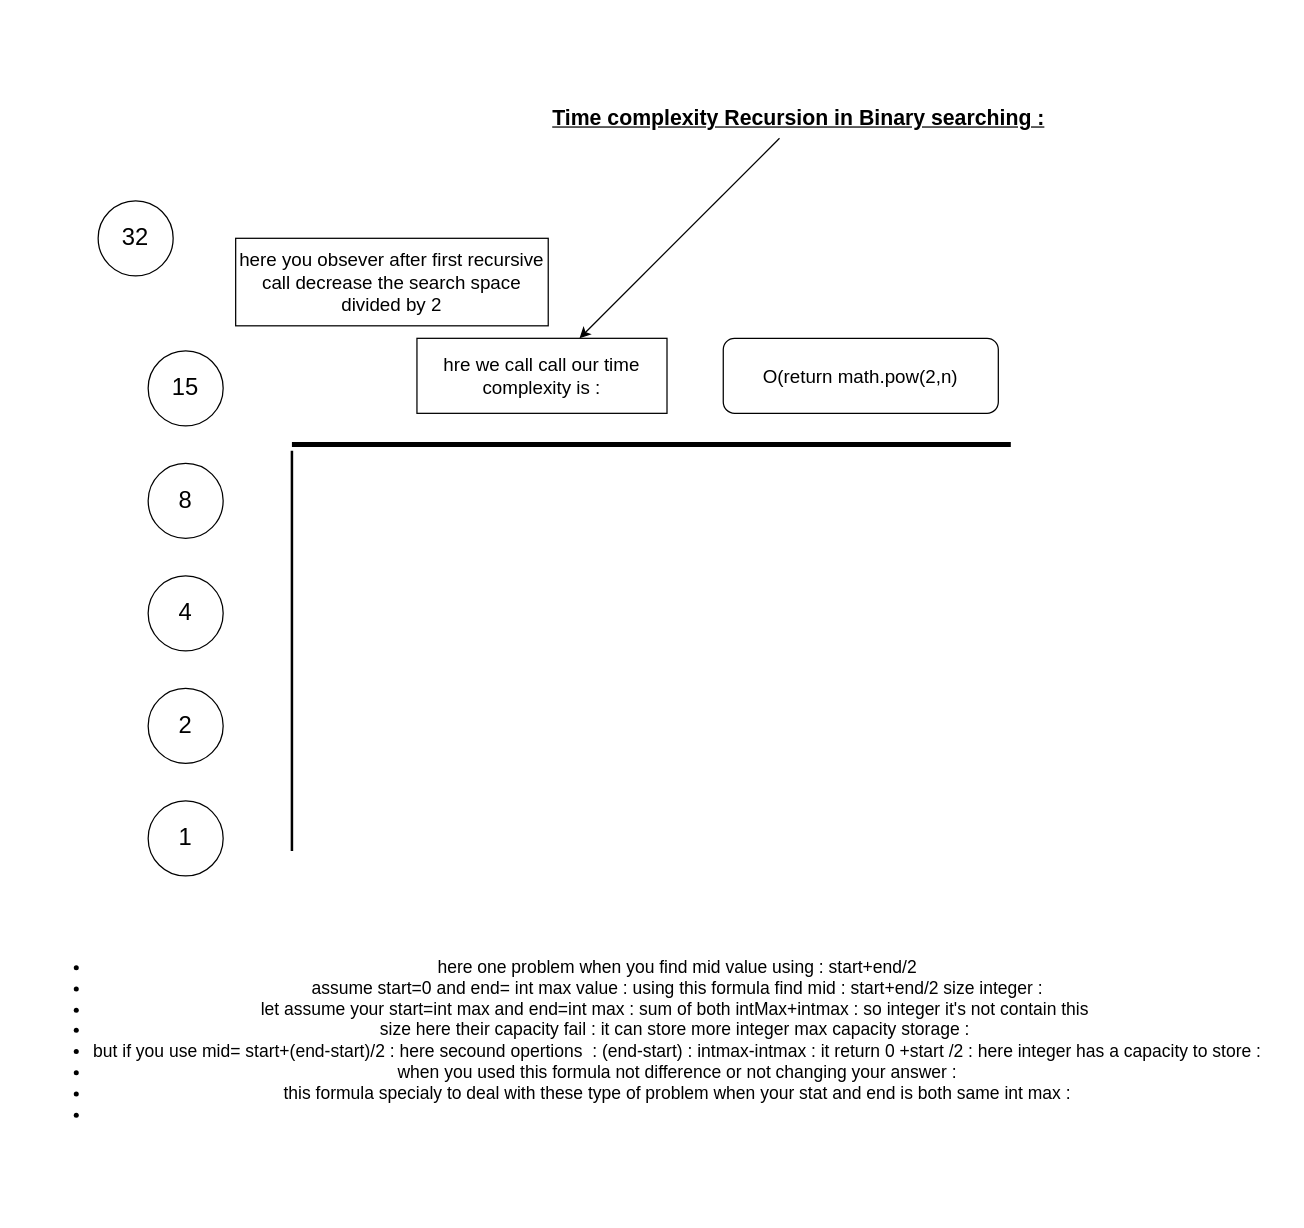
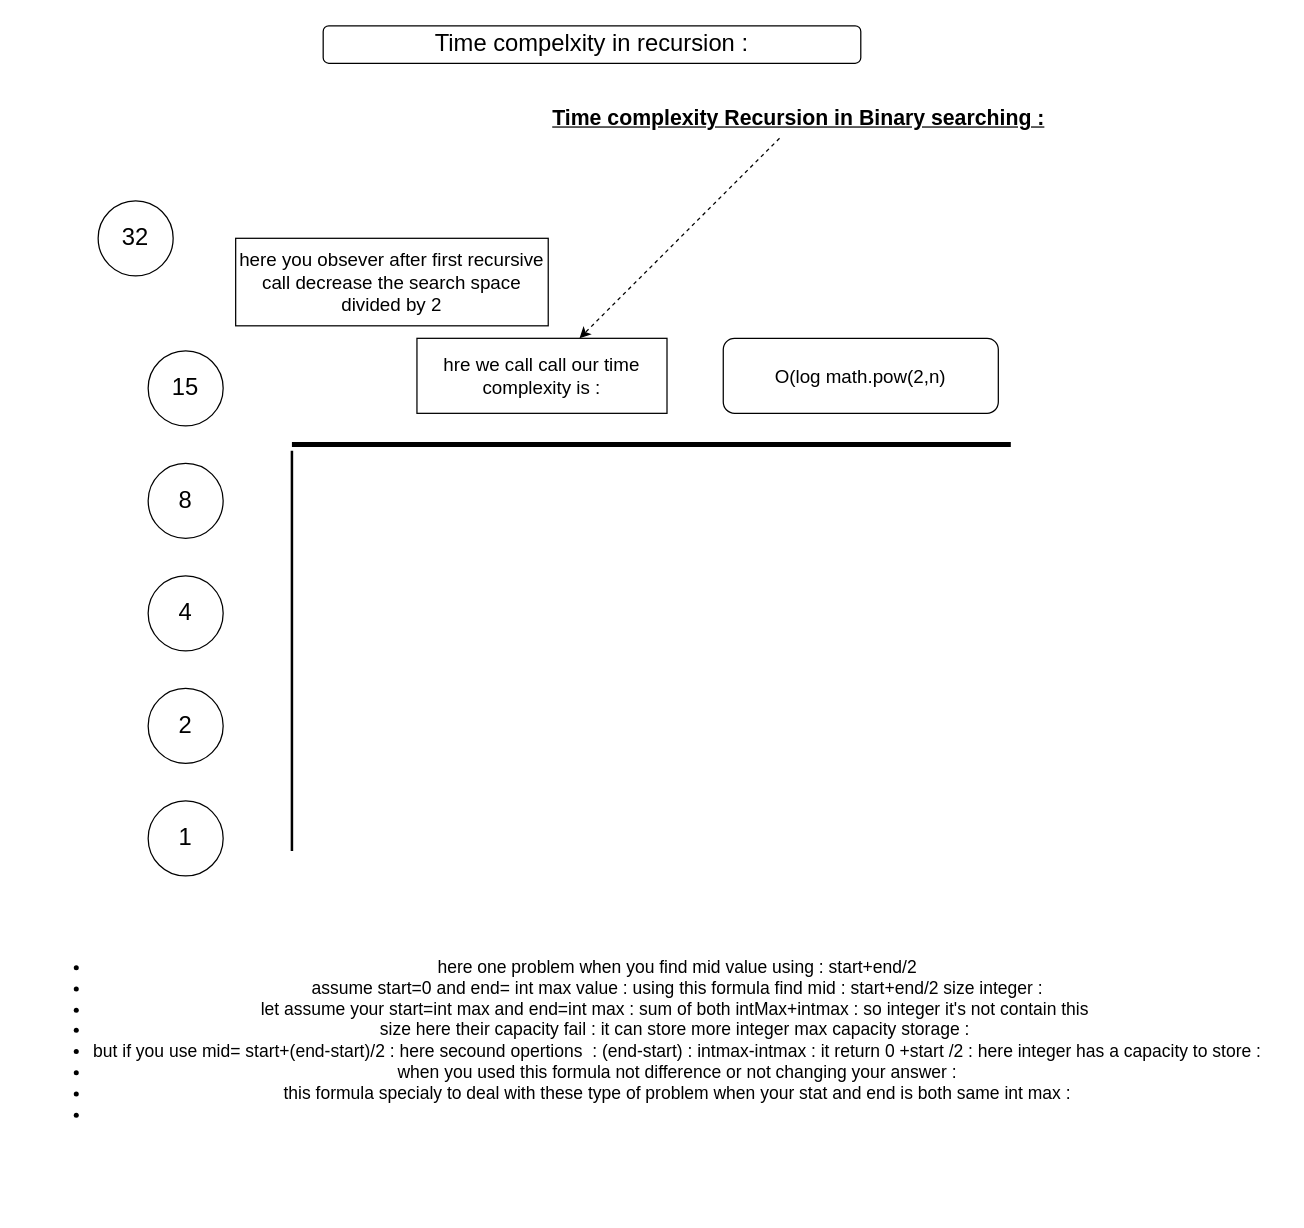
+ <mxCell id="2" value="&lt;font style=&quot;font-size: 19px;&quot;&gt;Time compelxity in recursion :&lt;/font&gt;" style="rounded=1;whiteSpace=wrap;html=1;" vertex="1" parent="1"><mxGeometry x="258" y="20" width="430" height="30" as="geometry" /></mxCell>
- <mxCell id="10" value="" style="edgeStyle=none;html=1;fontSize=15;" edge="1" parent="1" source="11" target="12"><mxGeometry relative="1" as="geometry" /></mxCell>
+ <mxCell id="10" value="" style="edgeStyle=none;html=1;fontSize=15;dashed=1;" edge="1" parent="1" source="11" target="12"><mxGeometry relative="1" as="geometry" /></mxCell>
- <mxCell id="13" value="O(return math.pow(2,n)" style="rounded=1;whiteSpace=wrap;html=1;fontSize=15;" vertex="1" parent="1"><mxGeometry x="578" y="270" width="220" height="60" as="geometry" /></mxCell>
+ <mxCell id="13" value="O(log math.pow(2,n)" style="rounded=1;whiteSpace=wrap;html=1;fontSize=15;" vertex="1" parent="1"><mxGeometry x="578" y="270" width="220" height="60" as="geometry" /></mxCell>
